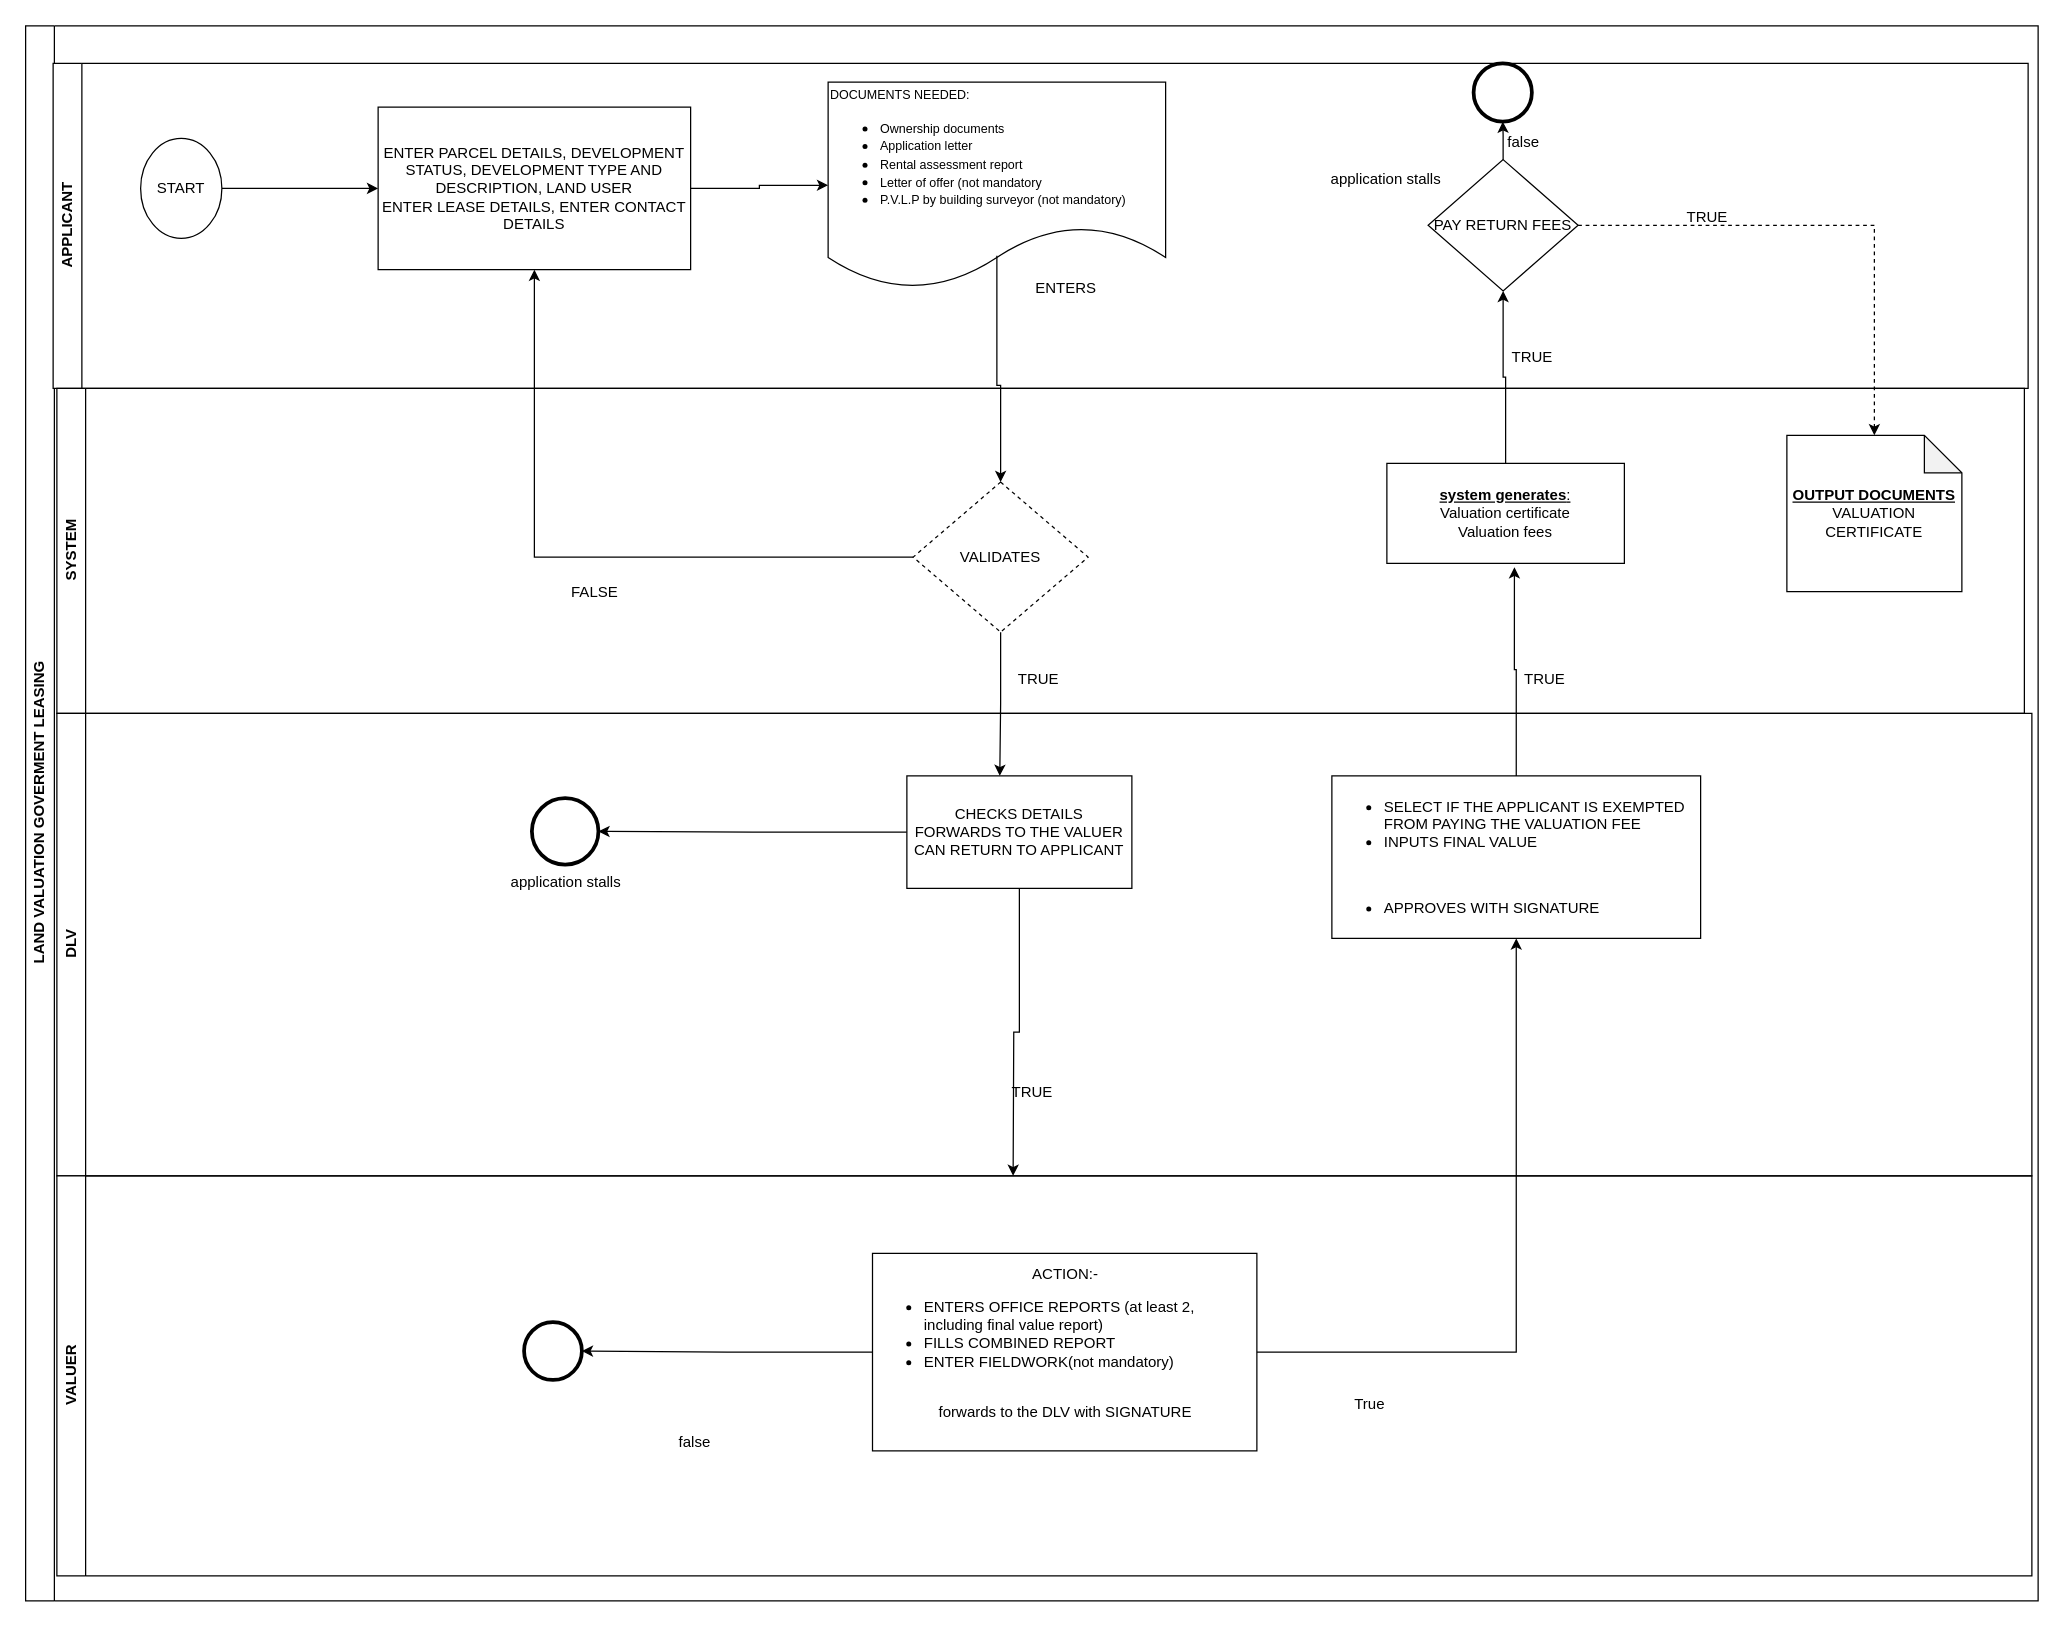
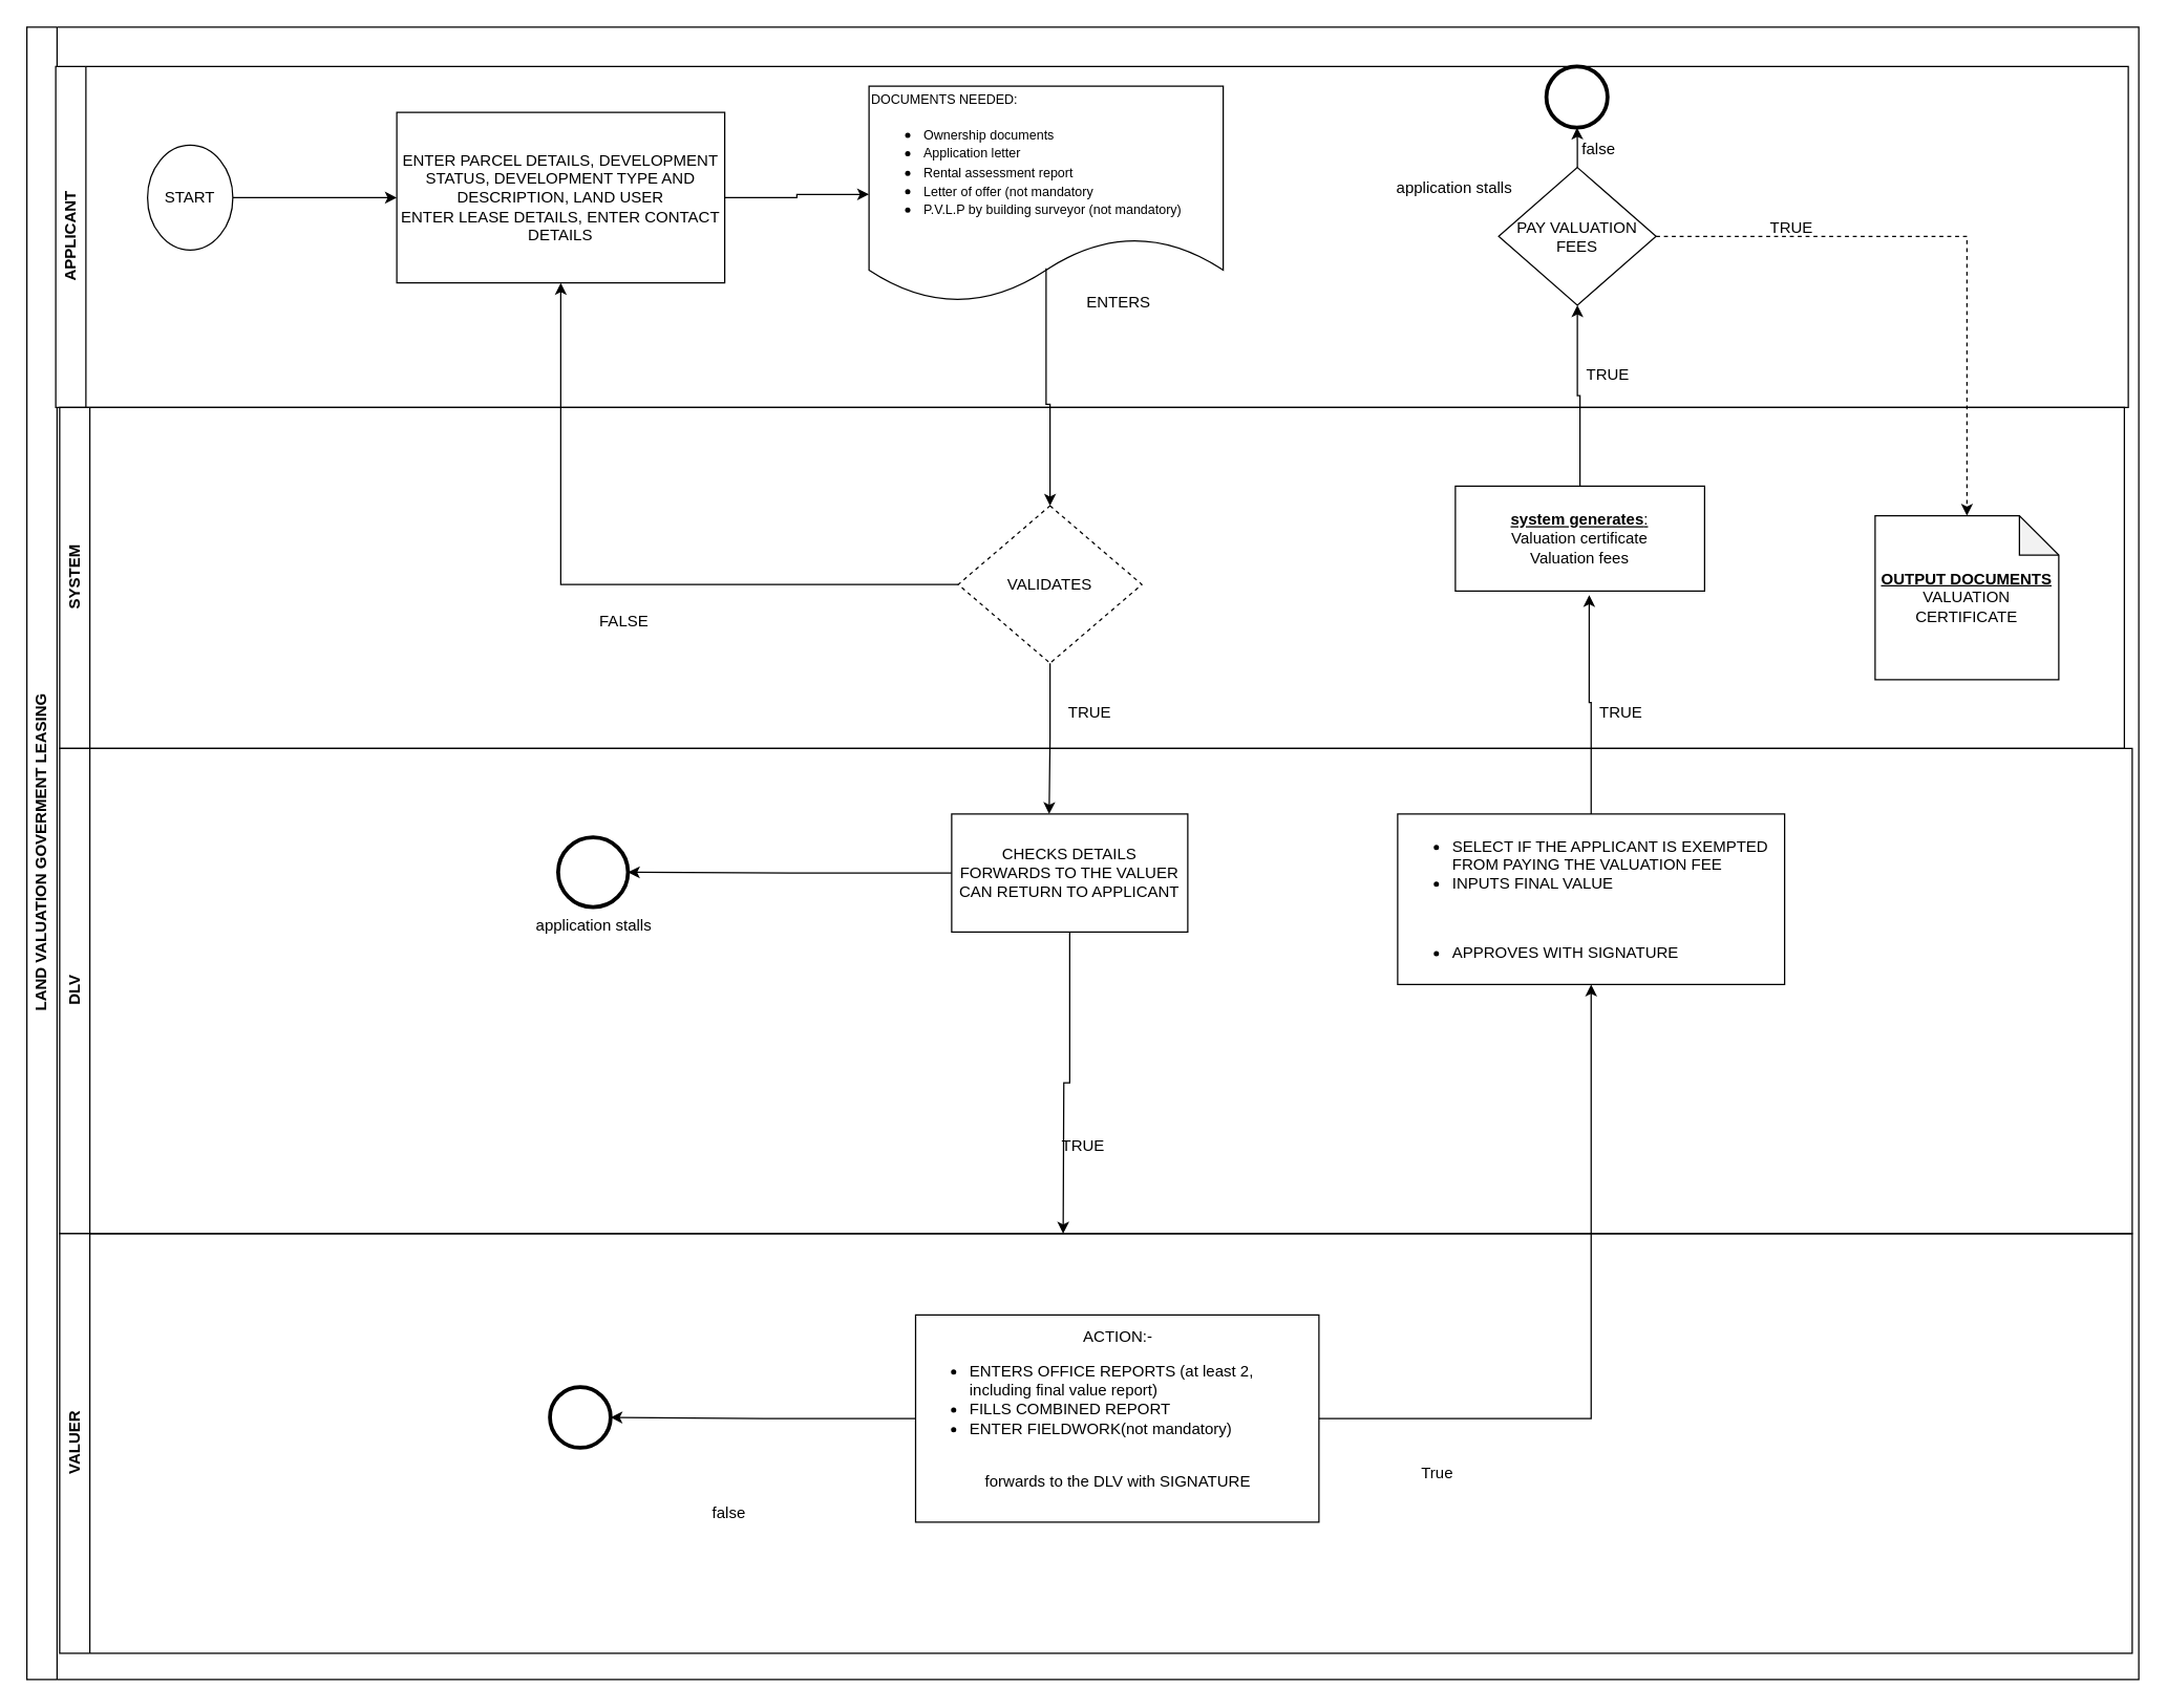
- <mxCell id="10" value="PAY RETURN FEES" style="rhombus;whiteSpace=wrap;html=1;" vertex="1" parent="3"><mxGeometry x="1100" y="77" width="120" height="105" as="geometry" /></mxCell>
+ <mxCell id="10" value="PAY VALUATION FEES" style="rhombus;whiteSpace=wrap;html=1;" vertex="1" parent="3"><mxGeometry x="1100" y="77" width="120" height="105" as="geometry" /></mxCell>
- <mxCell id="18" value="&lt;u&gt;&lt;b&gt;OUTPUT DOCUMENTS&lt;/b&gt;&lt;/u&gt;&lt;div&gt;VALUATION CERTIFICATE&lt;/div&gt;" style="shape=note;whiteSpace=wrap;html=1;backgroundOutline=1;darkOpacity=0.05;" vertex="1" parent="14"><mxGeometry x="1384" y="37.5" width="140" height="125" as="geometry" /></mxCell>
+ <mxCell id="18" value="&lt;u&gt;&lt;b&gt;OUTPUT DOCUMENTS&lt;/b&gt;&lt;/u&gt;&lt;div&gt;VALUATION CERTIFICATE&lt;/div&gt;" style="shape=note;whiteSpace=wrap;html=1;backgroundOutline=1;darkOpacity=0.05;" vertex="1" parent="14"><mxGeometry x="1384" y="82.5" width="140" height="125" as="geometry" /></mxCell>
